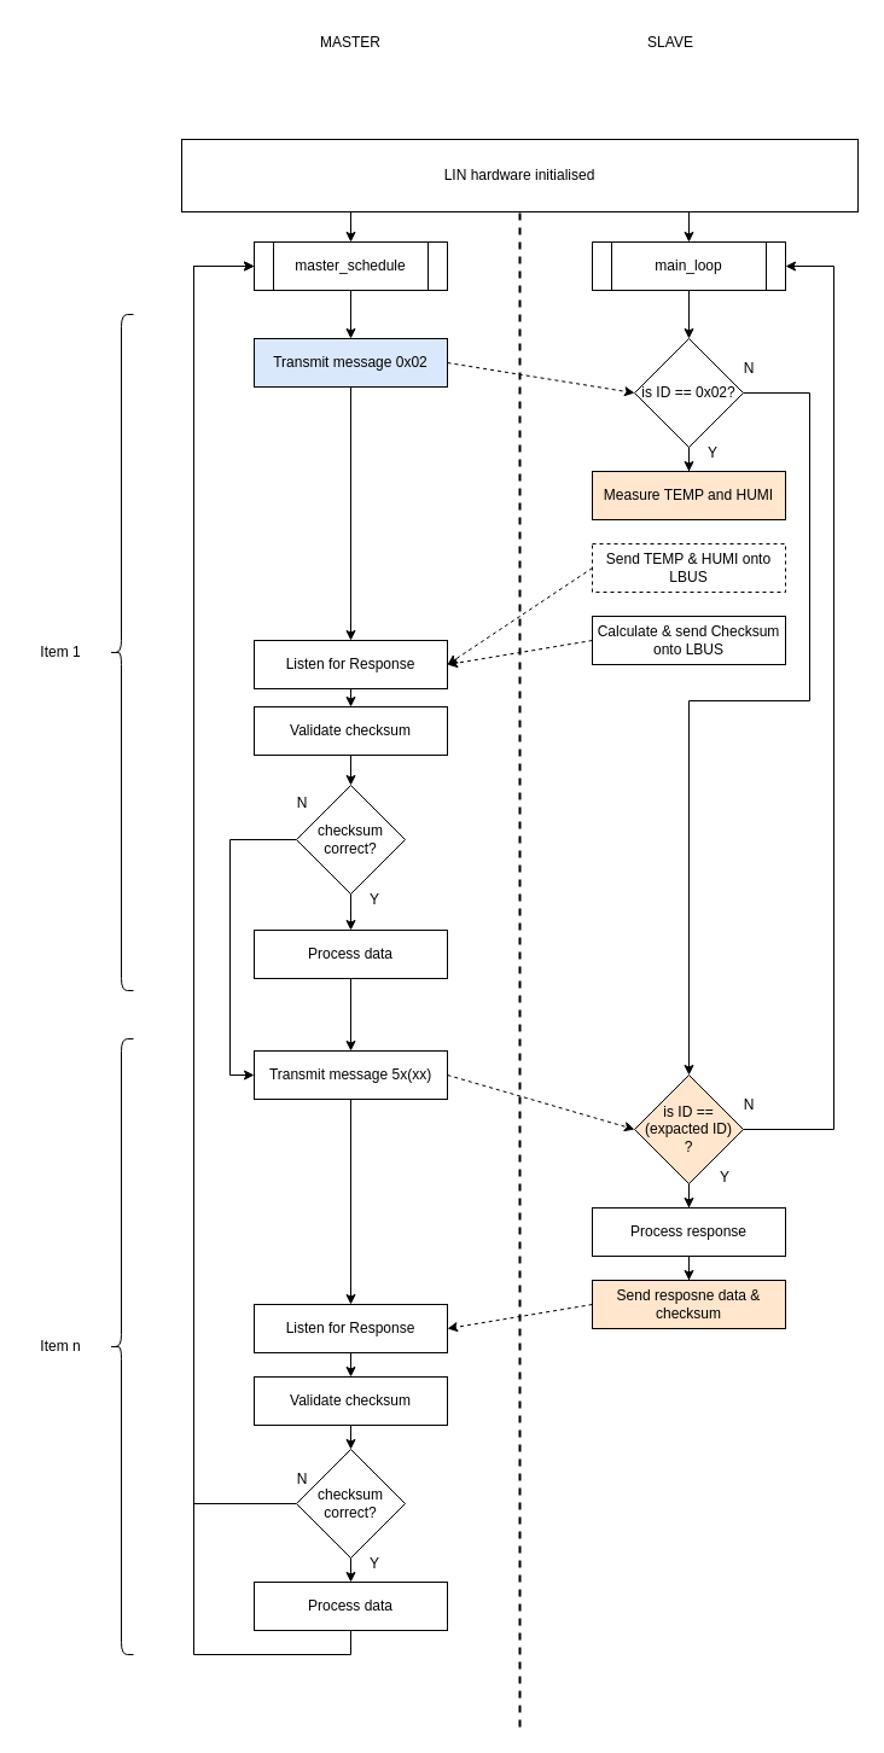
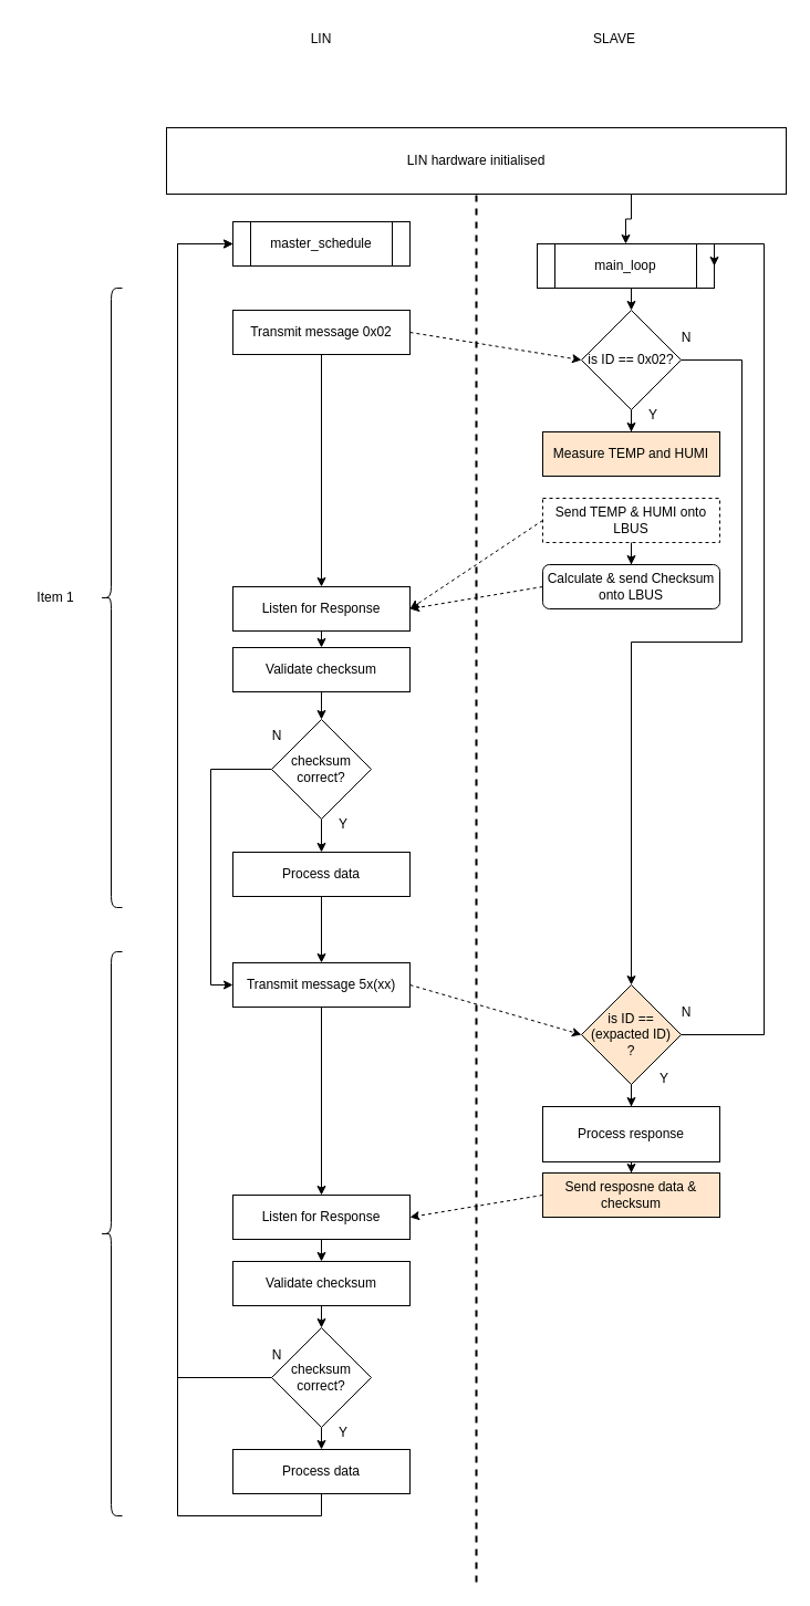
- <mxCell id="5" value="MASTER" style="text;html=1;align=center;verticalAlign=middle;whiteSpace=wrap;rounded=0;" vertex="1" parent="1"><mxGeometry x="260" y="20" width="60" height="30" as="geometry" /></mxCell>
+ <mxCell id="5" value="LIN" style="text;html=1;align=center;verticalAlign=middle;whiteSpace=wrap;rounded=0;" vertex="1" parent="1"><mxGeometry x="260" y="20" width="60" height="30" as="geometry" /></mxCell>
- <mxCell id="9" style="edgeStyle=orthogonalEdgeStyle;rounded=0;orthogonalLoop=1;jettySize=auto;html=1;exitX=0.25;exitY=1;exitDx=0;exitDy=0;" edge="1" parent="1" source="11" target="3"><mxGeometry relative="1" as="geometry" /></mxCell>
- <mxCell id="8" value="main_loop" style="shape=process;whiteSpace=wrap;html=1;backgroundOutline=1;" vertex="1" parent="1"><mxGeometry x="490" y="200" width="160" height="40" as="geometry" /></mxCell>
+ <mxCell id="8" value="main_loop" style="shape=process;whiteSpace=wrap;html=1;backgroundOutline=1;" vertex="1" parent="1"><mxGeometry x="485" y="220" width="160" height="40" as="geometry" /></mxCell>
- <mxCell id="2" style="edgeStyle=orthogonalEdgeStyle;rounded=0;orthogonalLoop=1;jettySize=auto;html=1;exitX=0.5;exitY=1;exitDx=0;exitDy=0;entryX=0.5;entryY=0;entryDx=0;entryDy=0;" edge="1" parent="1" source="3" target="13"><mxGeometry relative="1" as="geometry" /></mxCell>
- <mxCell id="13" value="Transmit message 0x02" style="rounded=0;whiteSpace=wrap;html=1;fillColor=#dae8fc;" vertex="1" parent="1"><mxGeometry x="210" y="280" width="160" height="40" as="geometry" /></mxCell>
+ <mxCell id="13" value="Transmit message 0x02" style="rounded=0;whiteSpace=wrap;html=1;" vertex="1" parent="1"><mxGeometry x="210" y="280" width="160" height="40" as="geometry" /></mxCell>
+ <mxCell id="17" style="edgeStyle=orthogonalEdgeStyle;rounded=0;orthogonalLoop=1;jettySize=auto;html=1;exitX=0.5;exitY=1;exitDx=0;exitDy=0;" edge="1" parent="1" source="18" target="19"><mxGeometry relative="1" as="geometry" /></mxCell>
- <mxCell id="19" value="Calculate &amp;amp; send Checksum onto LBUS" style="rounded=0;whiteSpace=wrap;html=1;" vertex="1" parent="1"><mxGeometry x="490" y="510" width="160" height="40" as="geometry" /></mxCell>
+ <mxCell id="19" value="Calculate &amp;amp; send Checksum onto LBUS" style="whiteSpace=wrap;html=1;rounded=1;" vertex="1" parent="1"><mxGeometry x="490" y="510" width="160" height="40" as="geometry" /></mxCell>
- <mxCell id="27" value="Process response" style="rounded=0;whiteSpace=wrap;html=1;" vertex="1" parent="1"><mxGeometry x="490" y="1000" width="160" height="40" as="geometry" /></mxCell>
+ <mxCell id="27" value="Process response" style="rounded=0;whiteSpace=wrap;html=1;" vertex="1" parent="1"><mxGeometry x="490" y="1000" width="160" height="50" as="geometry" /></mxCell>
- <mxCell id="30" value="Item n" style="text;html=1;align=center;verticalAlign=middle;whiteSpace=wrap;rounded=0;" vertex="1" parent="1"><mxGeometry x="20" y="1100" width="60" height="30" as="geometry" /></mxCell>
